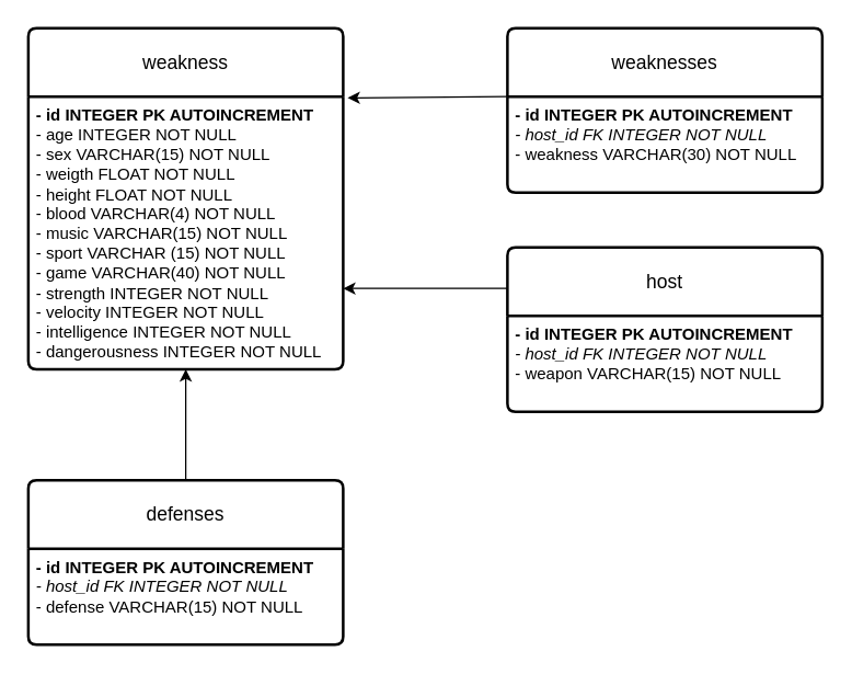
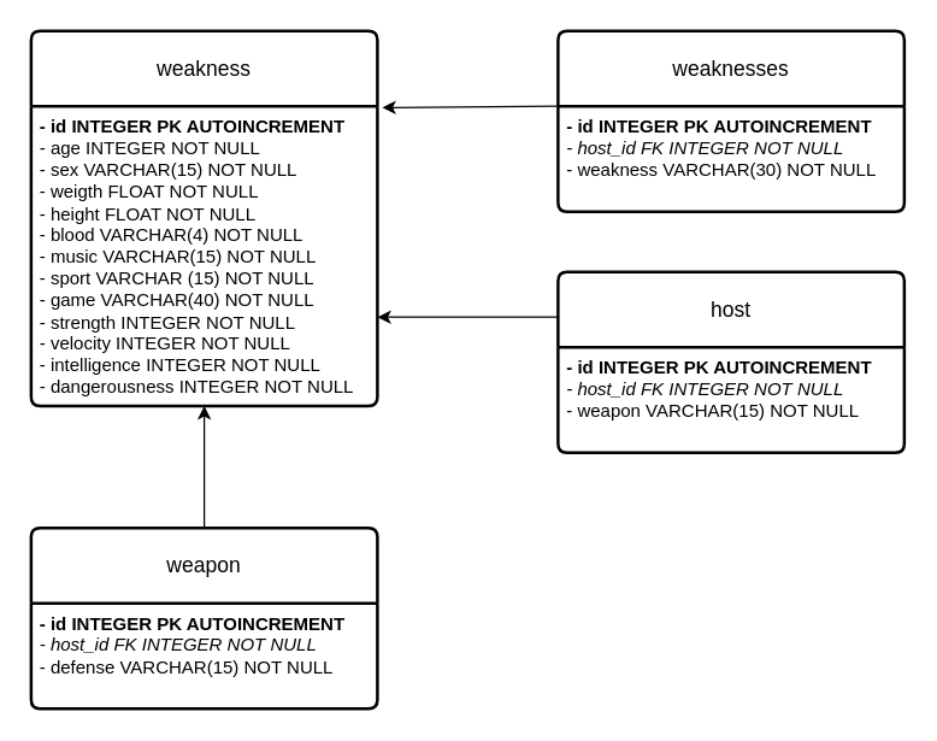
- <mxCell id="11" value="defenses" style="swimlane;childLayout=stackLayout;horizontal=1;startSize=50;horizontalStack=0;rounded=1;fontSize=14;fontStyle=0;strokeWidth=2;resizeParent=0;resizeLast=1;shadow=0;dashed=0;align=center;arcSize=4;whiteSpace=wrap;html=1;" parent="1" vertex="1"><mxGeometry x="20" y="350" width="230" height="120" as="geometry" /></mxCell>
+ <mxCell id="11" value="weapon" style="swimlane;childLayout=stackLayout;horizontal=1;startSize=50;horizontalStack=0;rounded=1;fontSize=14;fontStyle=0;strokeWidth=2;resizeParent=0;resizeLast=1;shadow=0;dashed=0;align=center;arcSize=4;whiteSpace=wrap;html=1;" parent="1" vertex="1"><mxGeometry x="20" y="350" width="230" height="120" as="geometry" /></mxCell>
